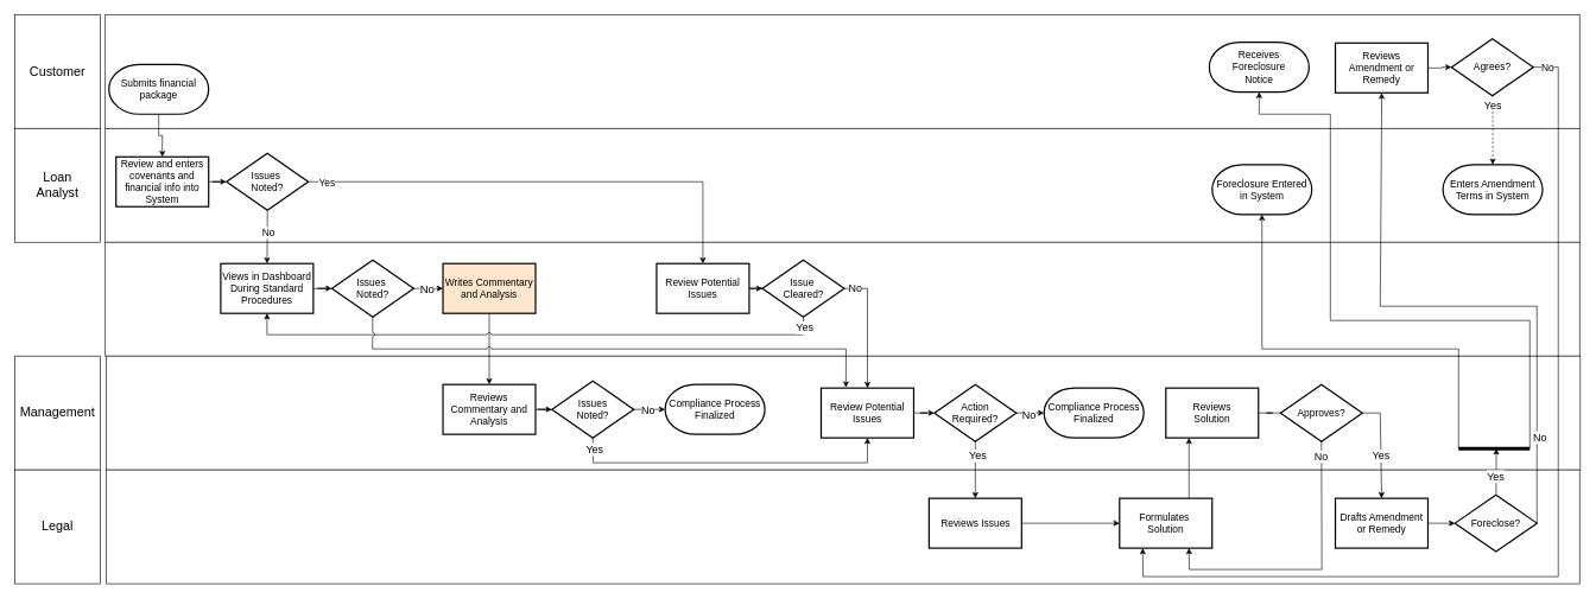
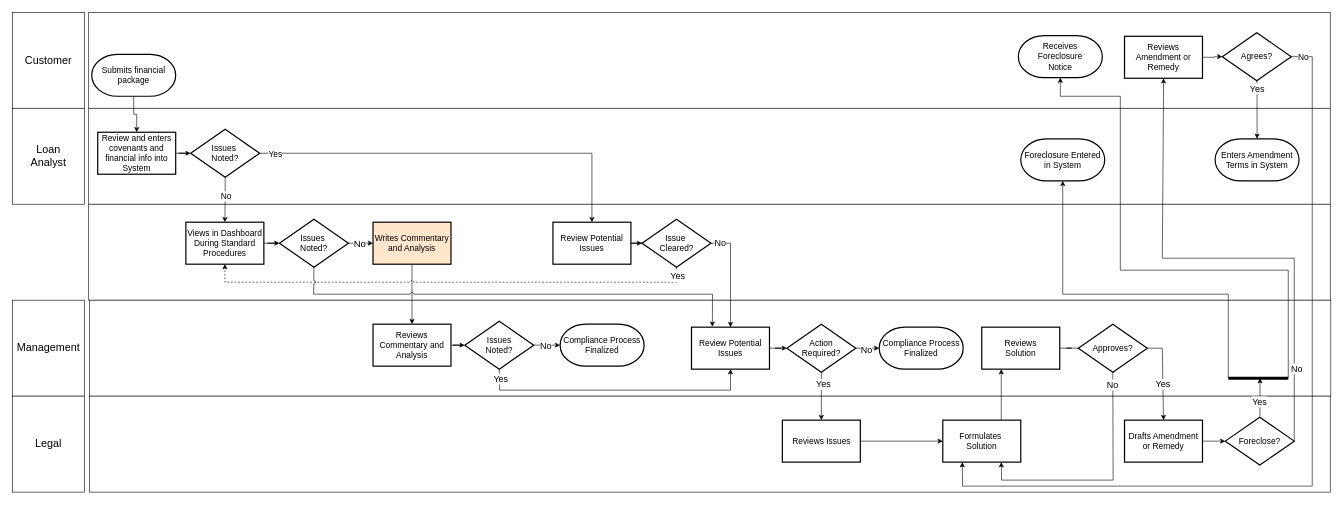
- <mxCell id="59" value="" style="endArrow=classic;html=1;rounded=0;exitX=0.503;exitY=0.981;exitDx=0;exitDy=0;exitPerimeter=0;entryX=0.5;entryY=0;entryDx=0;entryDy=0;entryPerimeter=0;dashed=1;" parent="1" source="42" target="63" edge="1"><mxGeometry width="50" height="50" relative="1" as="geometry"><mxPoint x="2094.5" y="140" as="sourcePoint" /><mxPoint x="2117" y="231" as="targetPoint" /><Array as="points"><mxPoint x="2095" y="170" /></Array></mxGeometry></mxCell>
+ <mxCell id="59" value="" style="endArrow=classic;html=1;rounded=0;exitX=0.503;exitY=0.981;exitDx=0;exitDy=0;exitPerimeter=0;entryX=0.5;entryY=0;entryDx=0;entryDy=0;entryPerimeter=0;" parent="1" source="42" target="63" edge="1"><mxGeometry width="50" height="50" relative="1" as="geometry"><mxPoint x="2094.5" y="140" as="sourcePoint" /><mxPoint x="2117" y="231" as="targetPoint" /><Array as="points"><mxPoint x="2095" y="170" /></Array></mxGeometry></mxCell>
- <mxCell id="47" value="" style="endArrow=classic;html=1;rounded=0;exitX=0.5;exitY=1;exitDx=0;exitDy=0;exitPerimeter=0;entryX=0.5;entryY=1;entryDx=0;entryDy=0;edgeStyle=orthogonalEdgeStyle;jumpStyle=arc;" parent="1" source="43" target="15" edge="1"><mxGeometry width="50" height="50" relative="1" as="geometry"><mxPoint x="447" y="610" as="sourcePoint" /><mxPoint x="497" y="560" as="targetPoint" /><Array as="points"><mxPoint x="1127" y="445" /><mxPoint x="1127" y="470" /><mxPoint x="374" y="470" /></Array></mxGeometry></mxCell>
+ <mxCell id="47" value="" style="endArrow=classic;html=1;rounded=0;exitX=0.5;exitY=1;exitDx=0;exitDy=0;exitPerimeter=0;entryX=0.5;entryY=1;entryDx=0;entryDy=0;edgeStyle=orthogonalEdgeStyle;jumpStyle=arc;dashed=1;" parent="1" source="43" target="15" edge="1"><mxGeometry width="50" height="50" relative="1" as="geometry"><mxPoint x="447" y="610" as="sourcePoint" /><mxPoint x="497" y="560" as="targetPoint" /><Array as="points"><mxPoint x="1127" y="445" /><mxPoint x="1127" y="470" /><mxPoint x="374" y="470" /></Array></mxGeometry></mxCell>
